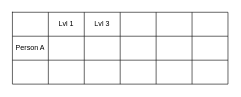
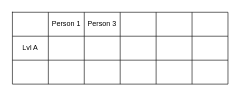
- <mxCell id="5" value="Lvl 1" style="shape=partialRectangle;html=1;whiteSpace=wrap;connectable=0;fillColor=none;top=0;left=0;bottom=0;right=0;overflow=hidden;" vertex="1" parent="3"><mxGeometry x="60" width="60" height="40" as="geometry" /></mxCell>
+ <mxCell id="5" value="Person 1" style="shape=partialRectangle;html=1;whiteSpace=wrap;connectable=0;fillColor=none;top=0;left=0;bottom=0;right=0;overflow=hidden;" vertex="1" parent="3"><mxGeometry x="60" width="60" height="40" as="geometry" /></mxCell>
- <mxCell id="6" value="Lvl 3" style="shape=partialRectangle;html=1;whiteSpace=wrap;connectable=0;fillColor=none;top=0;left=0;bottom=0;right=0;overflow=hidden;" vertex="1" parent="3"><mxGeometry x="120" width="60" height="40" as="geometry" /></mxCell>
+ <mxCell id="6" value="Person 3" style="shape=partialRectangle;html=1;whiteSpace=wrap;connectable=0;fillColor=none;top=0;left=0;bottom=0;right=0;overflow=hidden;" vertex="1" parent="3"><mxGeometry x="120" width="60" height="40" as="geometry" /></mxCell>
- <mxCell id="11" value="Person A" style="shape=partialRectangle;html=1;whiteSpace=wrap;connectable=0;fillColor=none;top=0;left=0;bottom=0;right=0;overflow=hidden;" vertex="1" parent="10"><mxGeometry width="60" height="40" as="geometry" /></mxCell>
+ <mxCell id="11" value="Lvl A" style="shape=partialRectangle;html=1;whiteSpace=wrap;connectable=0;fillColor=none;top=0;left=0;bottom=0;right=0;overflow=hidden;" vertex="1" parent="10"><mxGeometry width="60" height="40" as="geometry" /></mxCell>
